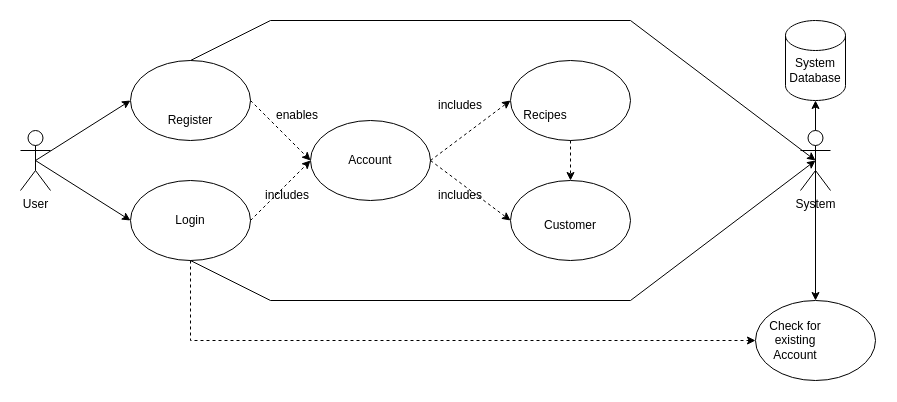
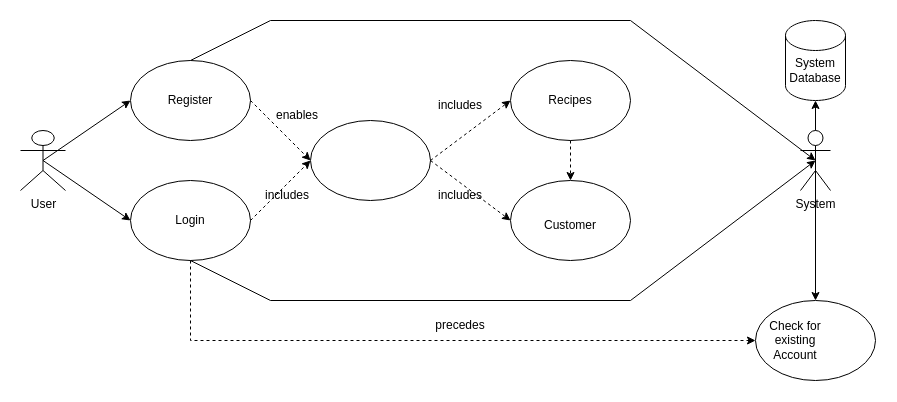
- <mxCell id="15" value="Recipes" style="text;html=1;strokeColor=none;fillColor=none;align=center;verticalAlign=middle;whiteSpace=wrap;rounded=0;" vertex="1" parent="1"><mxGeometry x="515" y="100" width="60" height="30" as="geometry" /></mxCell>
+ <mxCell id="15" value="Recipes" style="text;html=1;strokeColor=none;fillColor=none;align=center;verticalAlign=middle;whiteSpace=wrap;rounded=0;" vertex="1" parent="1"><mxGeometry x="540" y="85" width="60" height="30" as="geometry" /></mxCell>
- <mxCell id="6" value="Register" style="text;html=1;strokeColor=none;fillColor=none;align=center;verticalAlign=middle;whiteSpace=wrap;rounded=0;" vertex="1" parent="1"><mxGeometry x="160" y="105" width="60" height="30" as="geometry" /></mxCell>
+ <mxCell id="6" value="Register" style="text;html=1;strokeColor=none;fillColor=none;align=center;verticalAlign=middle;whiteSpace=wrap;rounded=0;" vertex="1" parent="1"><mxGeometry x="160" y="85" width="60" height="30" as="geometry" /></mxCell>
- <mxCell id="4" value="User" style="shape=umlActor;verticalLabelPosition=bottom;verticalAlign=top;html=1;outlineConnect=0;" vertex="1" parent="1"><mxGeometry x="20" y="130" width="30" height="60" as="geometry" /></mxCell>
+ <mxCell id="4" value="User" style="shape=umlActor;verticalLabelPosition=bottom;verticalAlign=top;html=1;outlineConnect=0;" vertex="1" parent="1"><mxGeometry x="20" y="130" width="45" height="60" as="geometry" /></mxCell>
- <mxCell id="10" value="Account" style="text;html=1;strokeColor=none;fillColor=none;align=center;verticalAlign=middle;whiteSpace=wrap;rounded=0;" vertex="1" parent="1"><mxGeometry x="340" y="145" width="60" height="30" as="geometry" /></mxCell>
+ <mxCell id="33" value="precedes" style="text;html=1;strokeColor=none;fillColor=none;align=center;verticalAlign=middle;whiteSpace=wrap;rounded=0;" vertex="1" parent="1"><mxGeometry x="430" y="310" width="60" height="30" as="geometry" /></mxCell>
